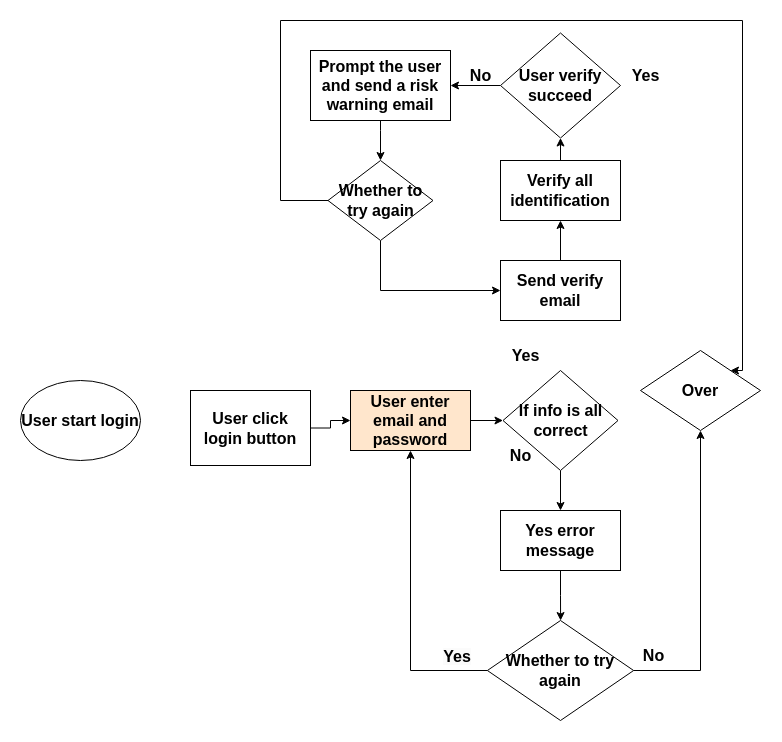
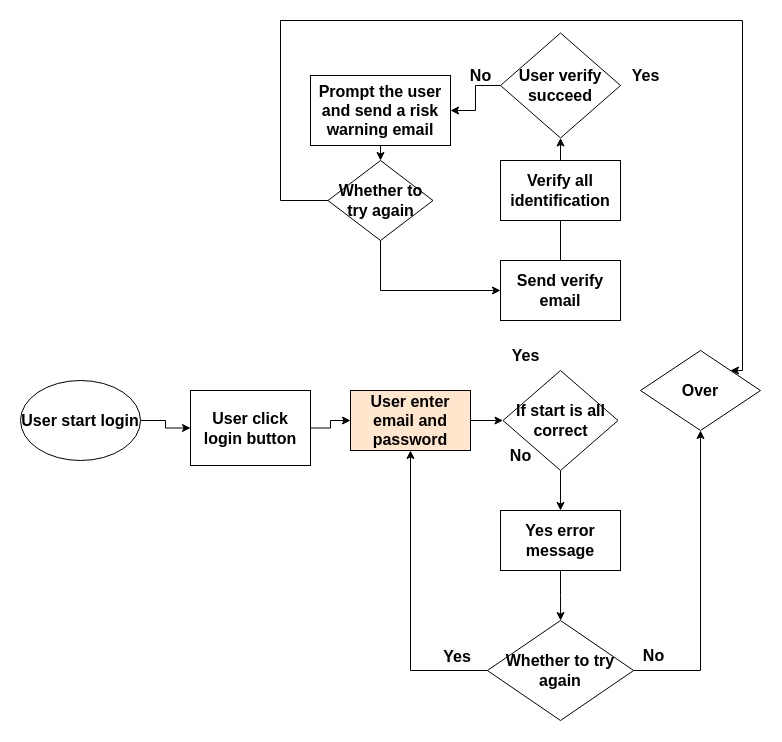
- <mxCell id="27" value="&lt;b style=&quot;font-size: 16px;&quot;&gt;Prompt the user and send a risk warning email&lt;/b&gt;" style="whiteSpace=wrap;html=1;fontSize=16;" parent="1" vertex="1"><mxGeometry x="310" y="50" width="140" height="70" as="geometry" /></mxCell>
+ <mxCell id="27" value="&lt;b style=&quot;font-size: 16px;&quot;&gt;Prompt the user and send a risk warning email&lt;/b&gt;" style="whiteSpace=wrap;html=1;fontSize=16;" parent="1" vertex="1"><mxGeometry x="310" y="75" width="140" height="70" as="geometry" /></mxCell>
- <mxCell id="31" style="edgeStyle=orthogonalEdgeStyle;rounded=0;orthogonalLoop=1;jettySize=auto;html=1;entryX=0.5;entryY=1;entryDx=0;entryDy=0;fontSize=16;" parent="1" source="32" target="21" edge="1"><mxGeometry relative="1" as="geometry" /></mxCell>
+ <mxCell id="31" style="edgeStyle=orthogonalEdgeStyle;rounded=0;orthogonalLoop=1;jettySize=auto;html=1;entryX=0.5;entryY=1;entryDx=0;entryDy=0;fontSize=16;endArrow=none;" parent="1" source="32" target="21" edge="1"><mxGeometry relative="1" as="geometry" /></mxCell>
+ <mxCell id="2" value="" style="edgeStyle=orthogonalEdgeStyle;rounded=0;orthogonalLoop=1;jettySize=auto;html=1;fontStyle=1;align=center;fontSize=16;" parent="1" source="3" target="5" edge="1"><mxGeometry relative="1" as="geometry" /></mxCell>
- <mxCell id="9" value="If info is all correct" style="rhombus;whiteSpace=wrap;html=1;fontStyle=1;align=center;fontSize=16;" parent="1" vertex="1"><mxGeometry x="502.5" y="370" width="115" height="100" as="geometry" /></mxCell>
+ <mxCell id="9" value="If start is all correct" style="rhombus;whiteSpace=wrap;html=1;fontStyle=1;align=center;fontSize=16;" parent="1" vertex="1"><mxGeometry x="502.5" y="370" width="115" height="100" as="geometry" /></mxCell>
